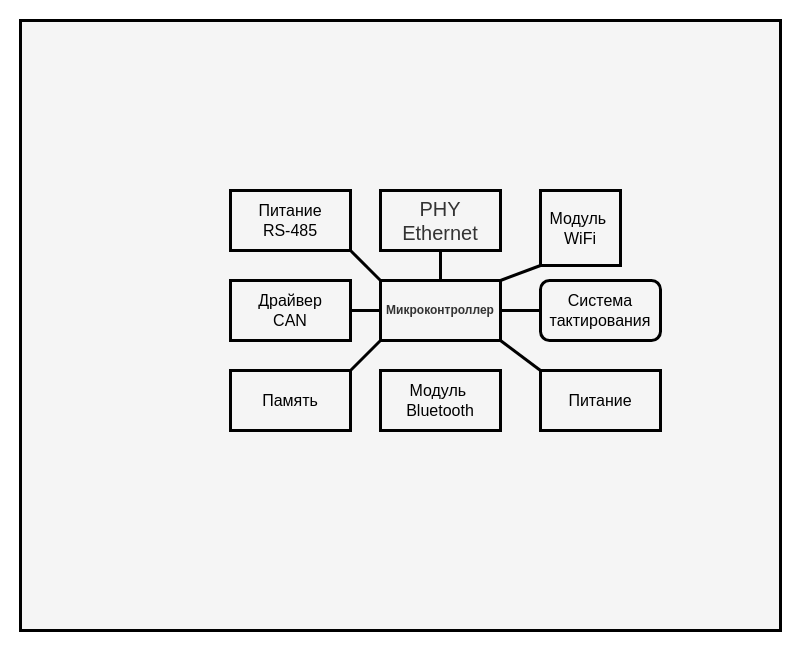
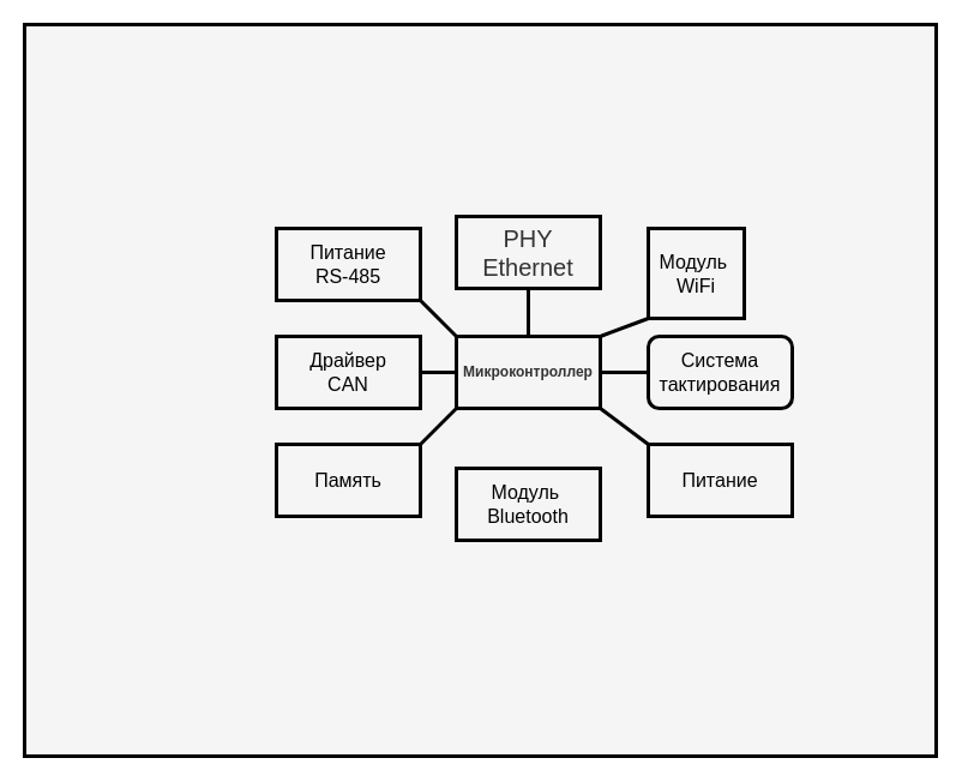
- <mxCell id="8" value="&lt;font style=&quot;font-size: 20px;&quot;&gt;PHY &lt;br&gt;Ethernet&lt;/font&gt;" style="rounded=0;whiteSpace=wrap;html=1;fillColor=#f5f5f5;fontColor=#333333;strokeColor=#000000;strokeWidth=3;" parent="1" vertex="1"><mxGeometry x="380" y="190" width="120" height="60" as="geometry" /></mxCell>
+ <mxCell id="8" value="&lt;font style=&quot;font-size: 20px;&quot;&gt;PHY &lt;br&gt;Ethernet&lt;/font&gt;" style="rounded=0;whiteSpace=wrap;html=1;fillColor=#f5f5f5;fontColor=#333333;strokeColor=#000000;strokeWidth=3;" parent="1" vertex="1"><mxGeometry x="380" y="180" width="120" height="60" as="geometry" /></mxCell>
- <mxCell id="10" value="&lt;font color=&quot;#000000&quot;&gt;&lt;span style=&quot;font-size: 16px;&quot;&gt;Модуль&amp;nbsp;&lt;br&gt;Bluetooth&lt;br&gt;&lt;/span&gt;&lt;/font&gt;" style="rounded=0;whiteSpace=wrap;html=1;fillColor=#f5f5f5;fontColor=#333333;strokeColor=#000000;strokeWidth=3;" vertex="1" parent="1"><mxGeometry x="380" y="370" width="120" height="60" as="geometry" /></mxCell>
+ <mxCell id="10" value="&lt;font color=&quot;#000000&quot;&gt;&lt;span style=&quot;font-size: 16px;&quot;&gt;Модуль&amp;nbsp;&lt;br&gt;Bluetooth&lt;br&gt;&lt;/span&gt;&lt;/font&gt;" style="rounded=0;whiteSpace=wrap;html=1;fillColor=#f5f5f5;fontColor=#333333;strokeColor=#000000;strokeWidth=3;" vertex="1" parent="1"><mxGeometry x="380" y="390" width="120" height="60" as="geometry" /></mxCell>
